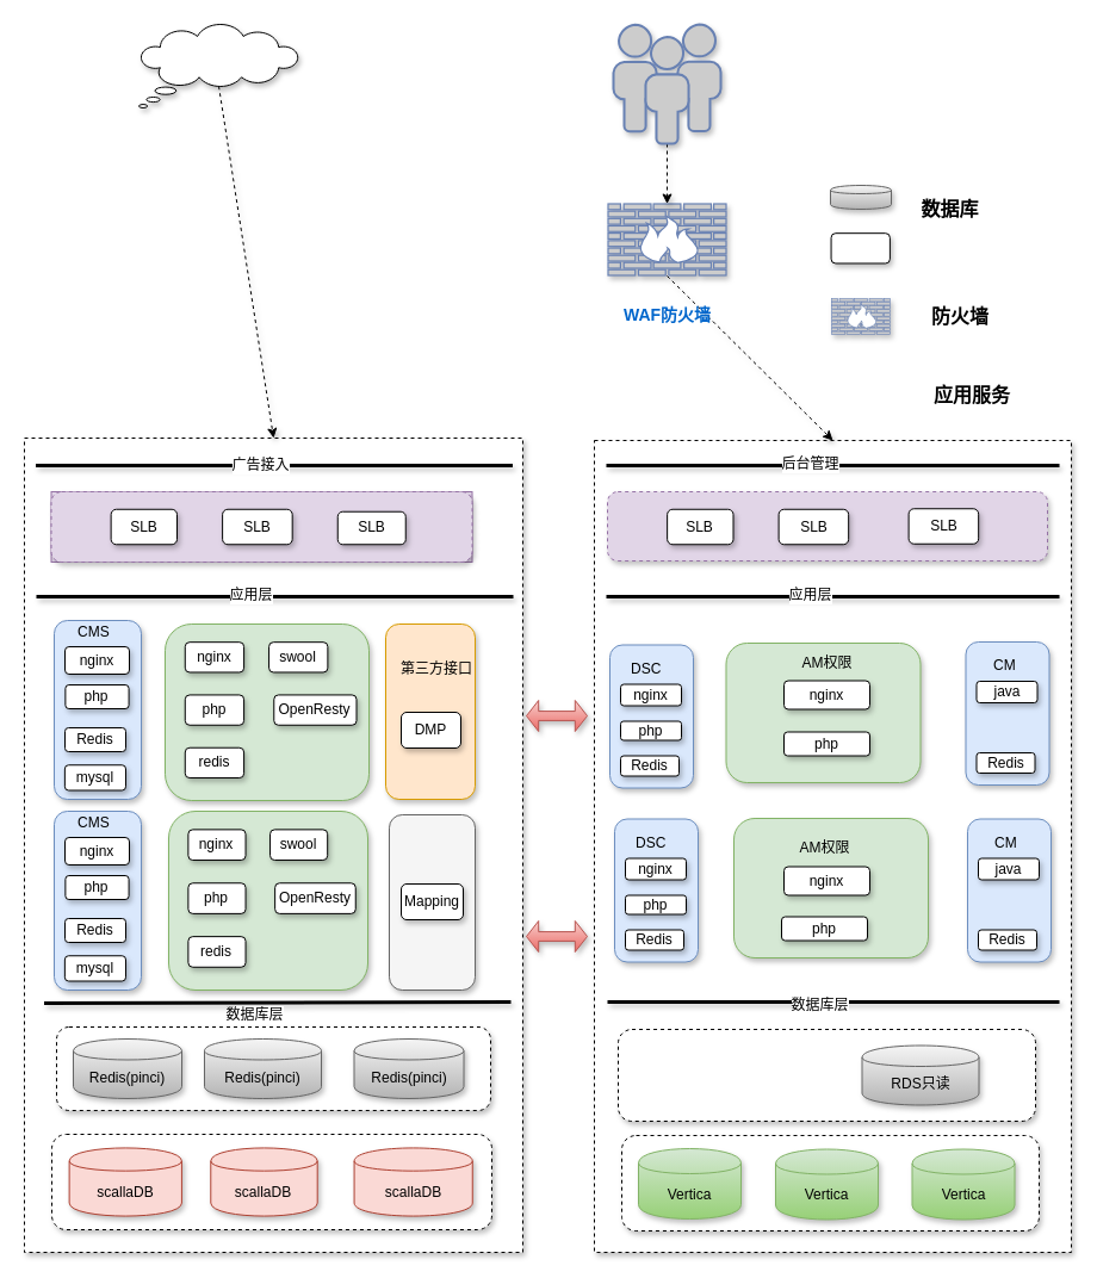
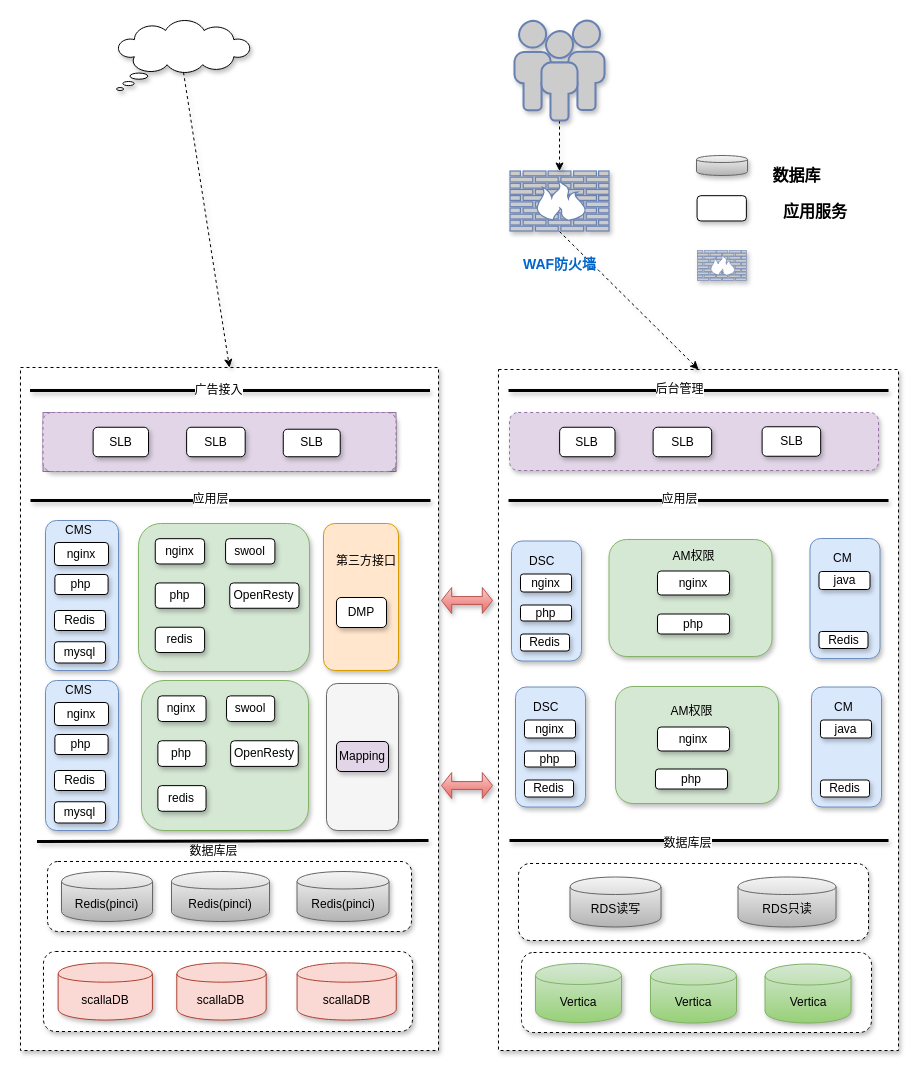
- <mxCell id="120" value="&lt;font style=&quot;font-size: 16px;&quot;&gt;防火墙&lt;/font&gt;" style="text;html=1;strokeColor=none;fillColor=none;align=center;verticalAlign=middle;whiteSpace=wrap;rounded=0;shadow=1;fontSize=16;fontStyle=1" vertex="1" parent="1"><mxGeometry x="776" y="255" width="58" height="20" as="geometry" /></mxCell>
- <mxCell id="118" value="&lt;font style=&quot;font-size: 16px;&quot;&gt;应用服务&lt;/font&gt;" style="text;html=1;strokeColor=none;fillColor=none;align=center;verticalAlign=middle;whiteSpace=wrap;rounded=0;shadow=1;fontSize=16;fontStyle=1" vertex="1" parent="1"><mxGeometry x="773" y="320.5" width="84" height="20" as="geometry" /></mxCell>
+ <mxCell id="118" value="&lt;font style=&quot;font-size: 16px;&quot;&gt;应用服务&lt;/font&gt;" style="text;html=1;strokeColor=none;fillColor=none;align=center;verticalAlign=middle;whiteSpace=wrap;rounded=0;shadow=1;fontSize=16;fontStyle=1" vertex="1" parent="1"><mxGeometry x="773" y="200.5" width="84" height="20" as="geometry" /></mxCell>
- <mxCell id="62" value="Mapping" style="rounded=1;whiteSpace=wrap;html=1;shadow=1;" vertex="1" parent="1"><mxGeometry x="336" y="741" width="52" height="30" as="geometry" /></mxCell>
+ <mxCell id="62" value="Mapping" style="rounded=1;whiteSpace=wrap;html=1;shadow=1;fillColor=#e1d5e7;" vertex="1" parent="1"><mxGeometry x="336" y="741" width="52" height="30" as="geometry" /></mxCell>
+ <mxCell id="44" value="&lt;span&gt;RDS读写&lt;/span&gt;" style="shape=cylinder;whiteSpace=wrap;html=1;boundedLbl=1;backgroundOutline=1;shadow=1;fillColor=#f5f5f5;strokeColor=#666666;gradientColor=#b3b3b3;" vertex="1" parent="1"><mxGeometry x="569.5" y="876.5" width="91" height="50" as="geometry" /></mxCell>
- <mxCell id="58" value="&lt;span&gt;RDS只读&lt;/span&gt;" style="shape=cylinder;whiteSpace=wrap;html=1;boundedLbl=1;backgroundOutline=1;shadow=1;fillColor=#f5f5f5;strokeColor=#666666;gradientColor=#b3b3b3;" vertex="1" parent="1"><mxGeometry x="722.5" y="876.5" width="98" height="50" as="geometry" /></mxCell>
+ <mxCell id="58" value="&lt;span&gt;RDS只读&lt;/span&gt;" style="shape=cylinder;whiteSpace=wrap;html=1;boundedLbl=1;backgroundOutline=1;shadow=1;fillColor=#f5f5f5;strokeColor=#666666;gradientColor=#b3b3b3;" vertex="1" parent="1"><mxGeometry x="737.5" y="876.5" width="98" height="50" as="geometry" /></mxCell>
